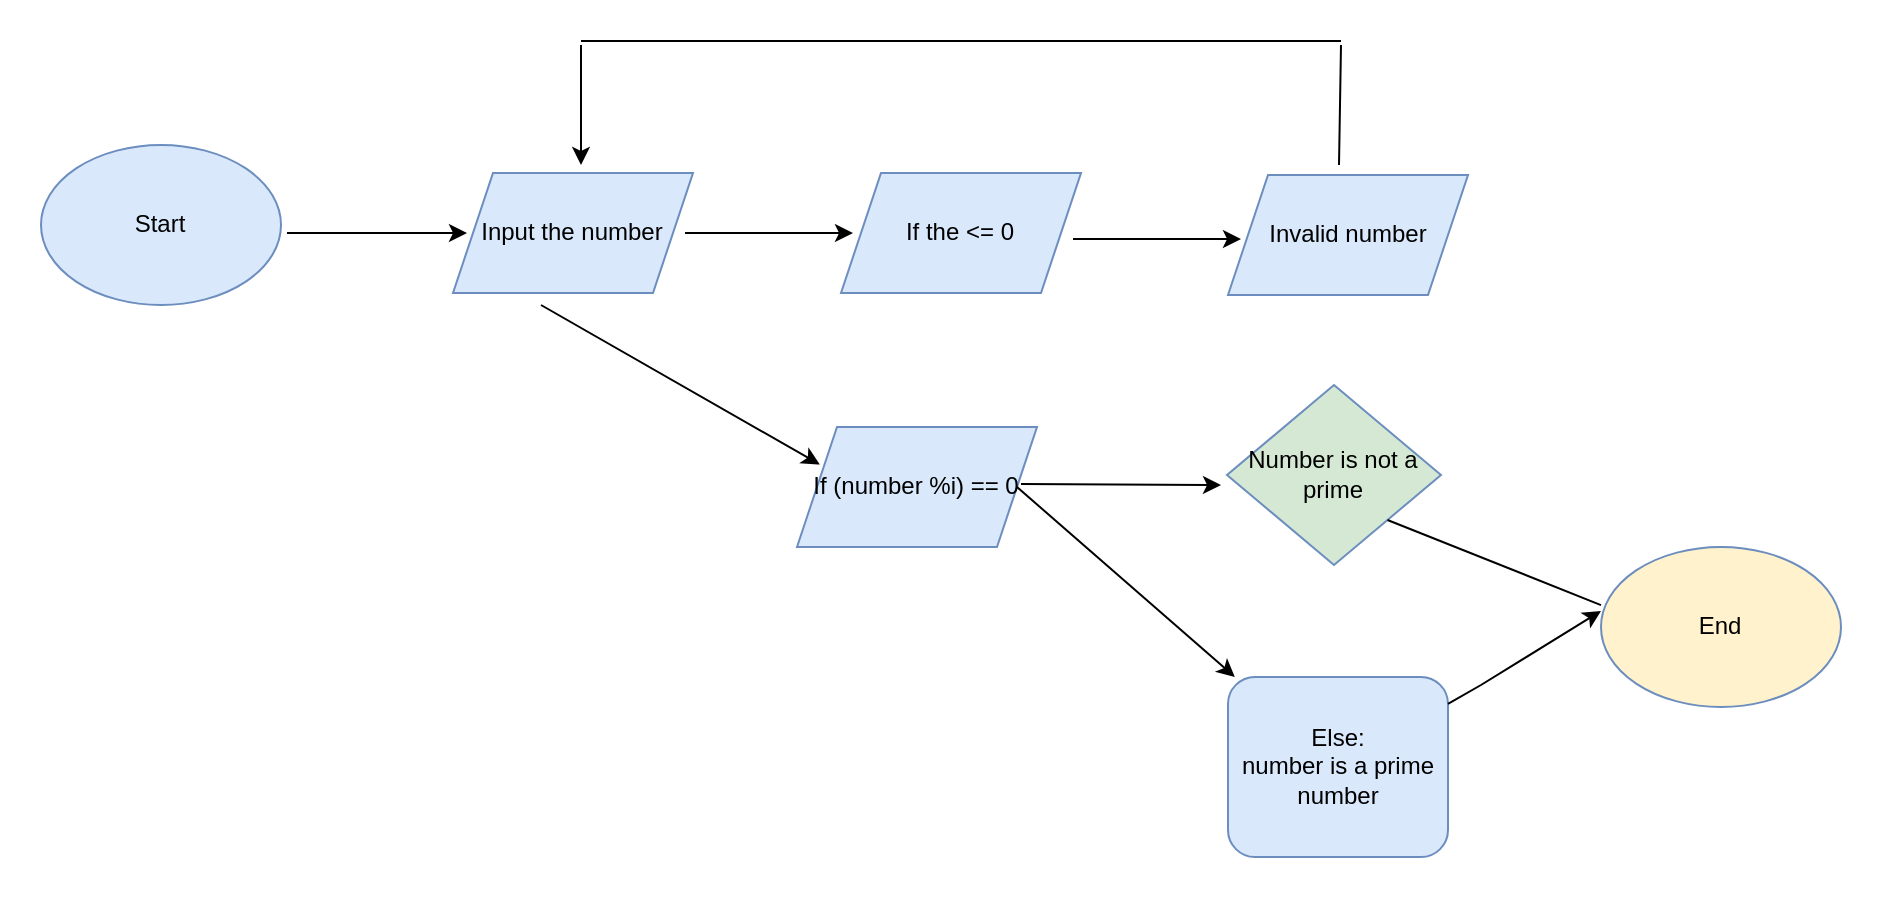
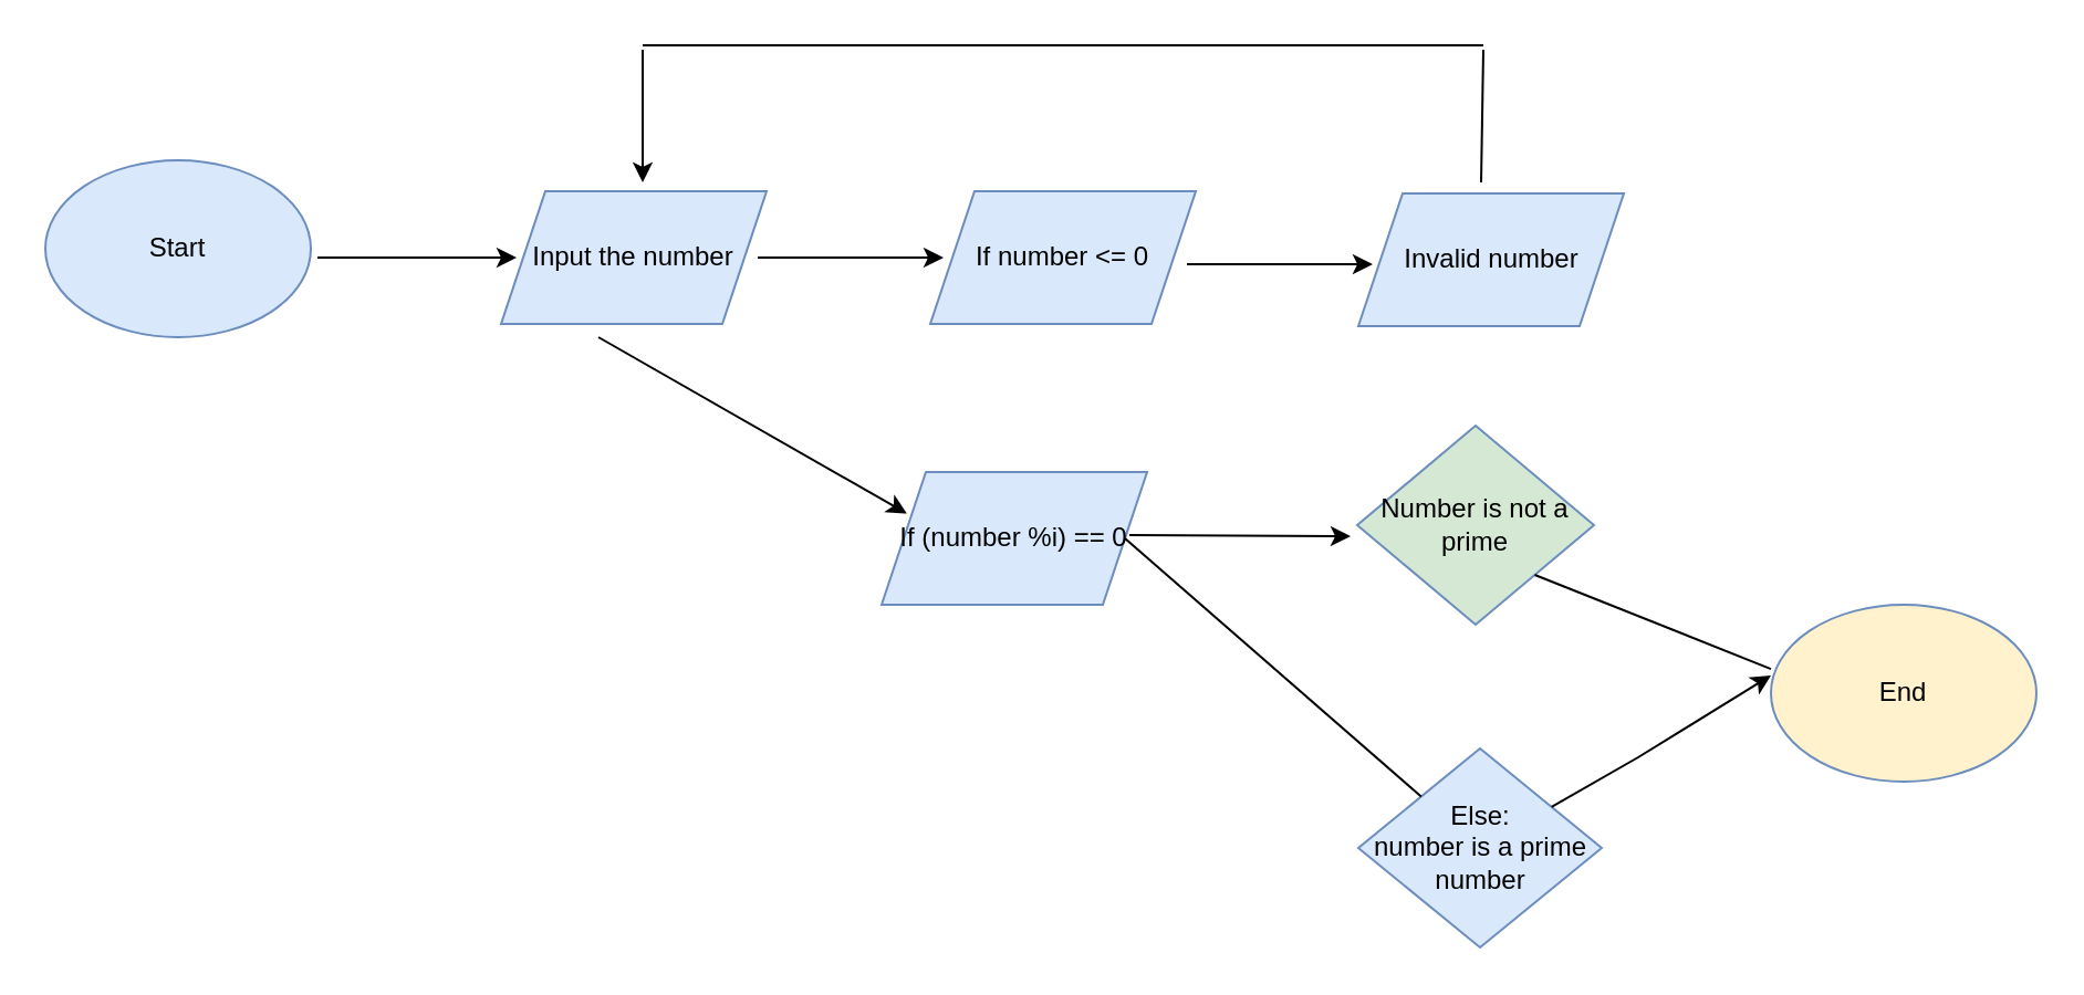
- <mxCell id="6" value="If the &amp;lt;= 0" style="shape=parallelogram;perimeter=parallelogramPerimeter;whiteSpace=wrap;html=1;fixedSize=1;fillColor=#dae8fc;strokeColor=#6c8ebf;" vertex="1" parent="1"><mxGeometry x="420" y="86" width="120" height="60" as="geometry" /></mxCell>
+ <mxCell id="6" value="If number &amp;lt;= 0" style="shape=parallelogram;perimeter=parallelogramPerimeter;whiteSpace=wrap;html=1;fixedSize=1;fillColor=#dae8fc;strokeColor=#6c8ebf;" vertex="1" parent="1"><mxGeometry x="420" y="86" width="120" height="60" as="geometry" /></mxCell>
- <mxCell id="13" value="" style="endArrow=classic;html=1;rounded=0;exitX=1;exitY=0.5;exitDx=0;exitDy=0;" edge="1" parent="1" source="8" target="12"><mxGeometry width="50" height="50" relative="1" as="geometry"><mxPoint x="510" y="348" as="sourcePoint" /><mxPoint x="560" y="298" as="targetPoint" /></mxGeometry></mxCell>
+ <mxCell id="13" value="" style="endArrow=none;html=1;rounded=0;exitX=1;exitY=0.5;exitDx=0;exitDy=0;" edge="1" parent="1" source="8" target="12"><mxGeometry width="50" height="50" relative="1" as="geometry"><mxPoint x="510" y="348" as="sourcePoint" /><mxPoint x="560" y="298" as="targetPoint" /></mxGeometry></mxCell>
- <mxCell id="12" value="&lt;div&gt;Else:&lt;/div&gt;&lt;div&gt;number is a prime number&lt;br&gt;&lt;/div&gt;" style="whiteSpace=wrap;html=1;fillColor=#dae8fc;strokeColor=#6c8ebf;rounded=1;" vertex="1" parent="1"><mxGeometry x="613.5" y="338" width="110" height="90" as="geometry" /></mxCell>
+ <mxCell id="12" value="&lt;div&gt;Else:&lt;/div&gt;&lt;div&gt;number is a prime number&lt;br&gt;&lt;/div&gt;" style="rhombus;whiteSpace=wrap;html=1;fillColor=#dae8fc;strokeColor=#6c8ebf;" vertex="1" parent="1"><mxGeometry x="613.5" y="338" width="110" height="90" as="geometry" /></mxCell>
